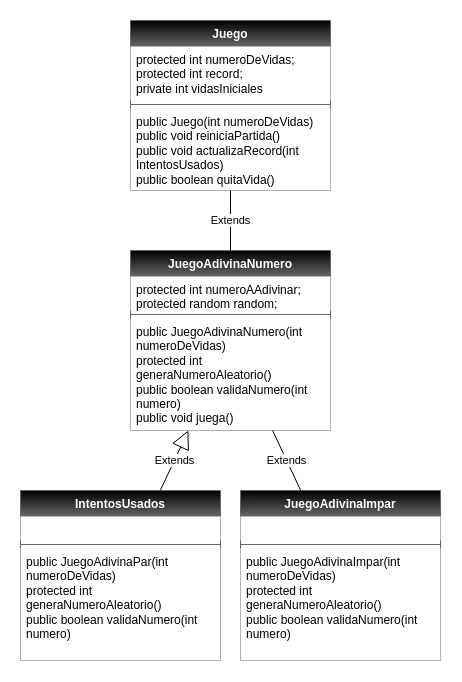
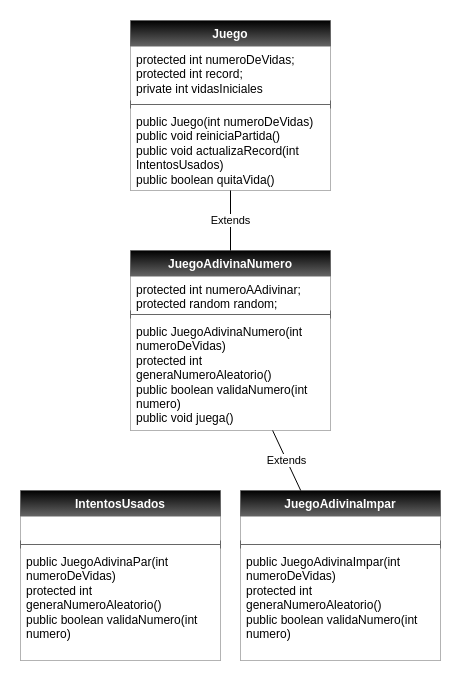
- <mxCell id="19" value="Extends" style="endArrow=block;endSize=16;endFill=0;html=1;" edge="1" parent="1" source="11" target="6"><mxGeometry width="160" relative="1" as="geometry"><mxPoint x="205" y="540" as="sourcePoint" /><mxPoint x="140" y="460" as="targetPoint" /></mxGeometry></mxCell>
